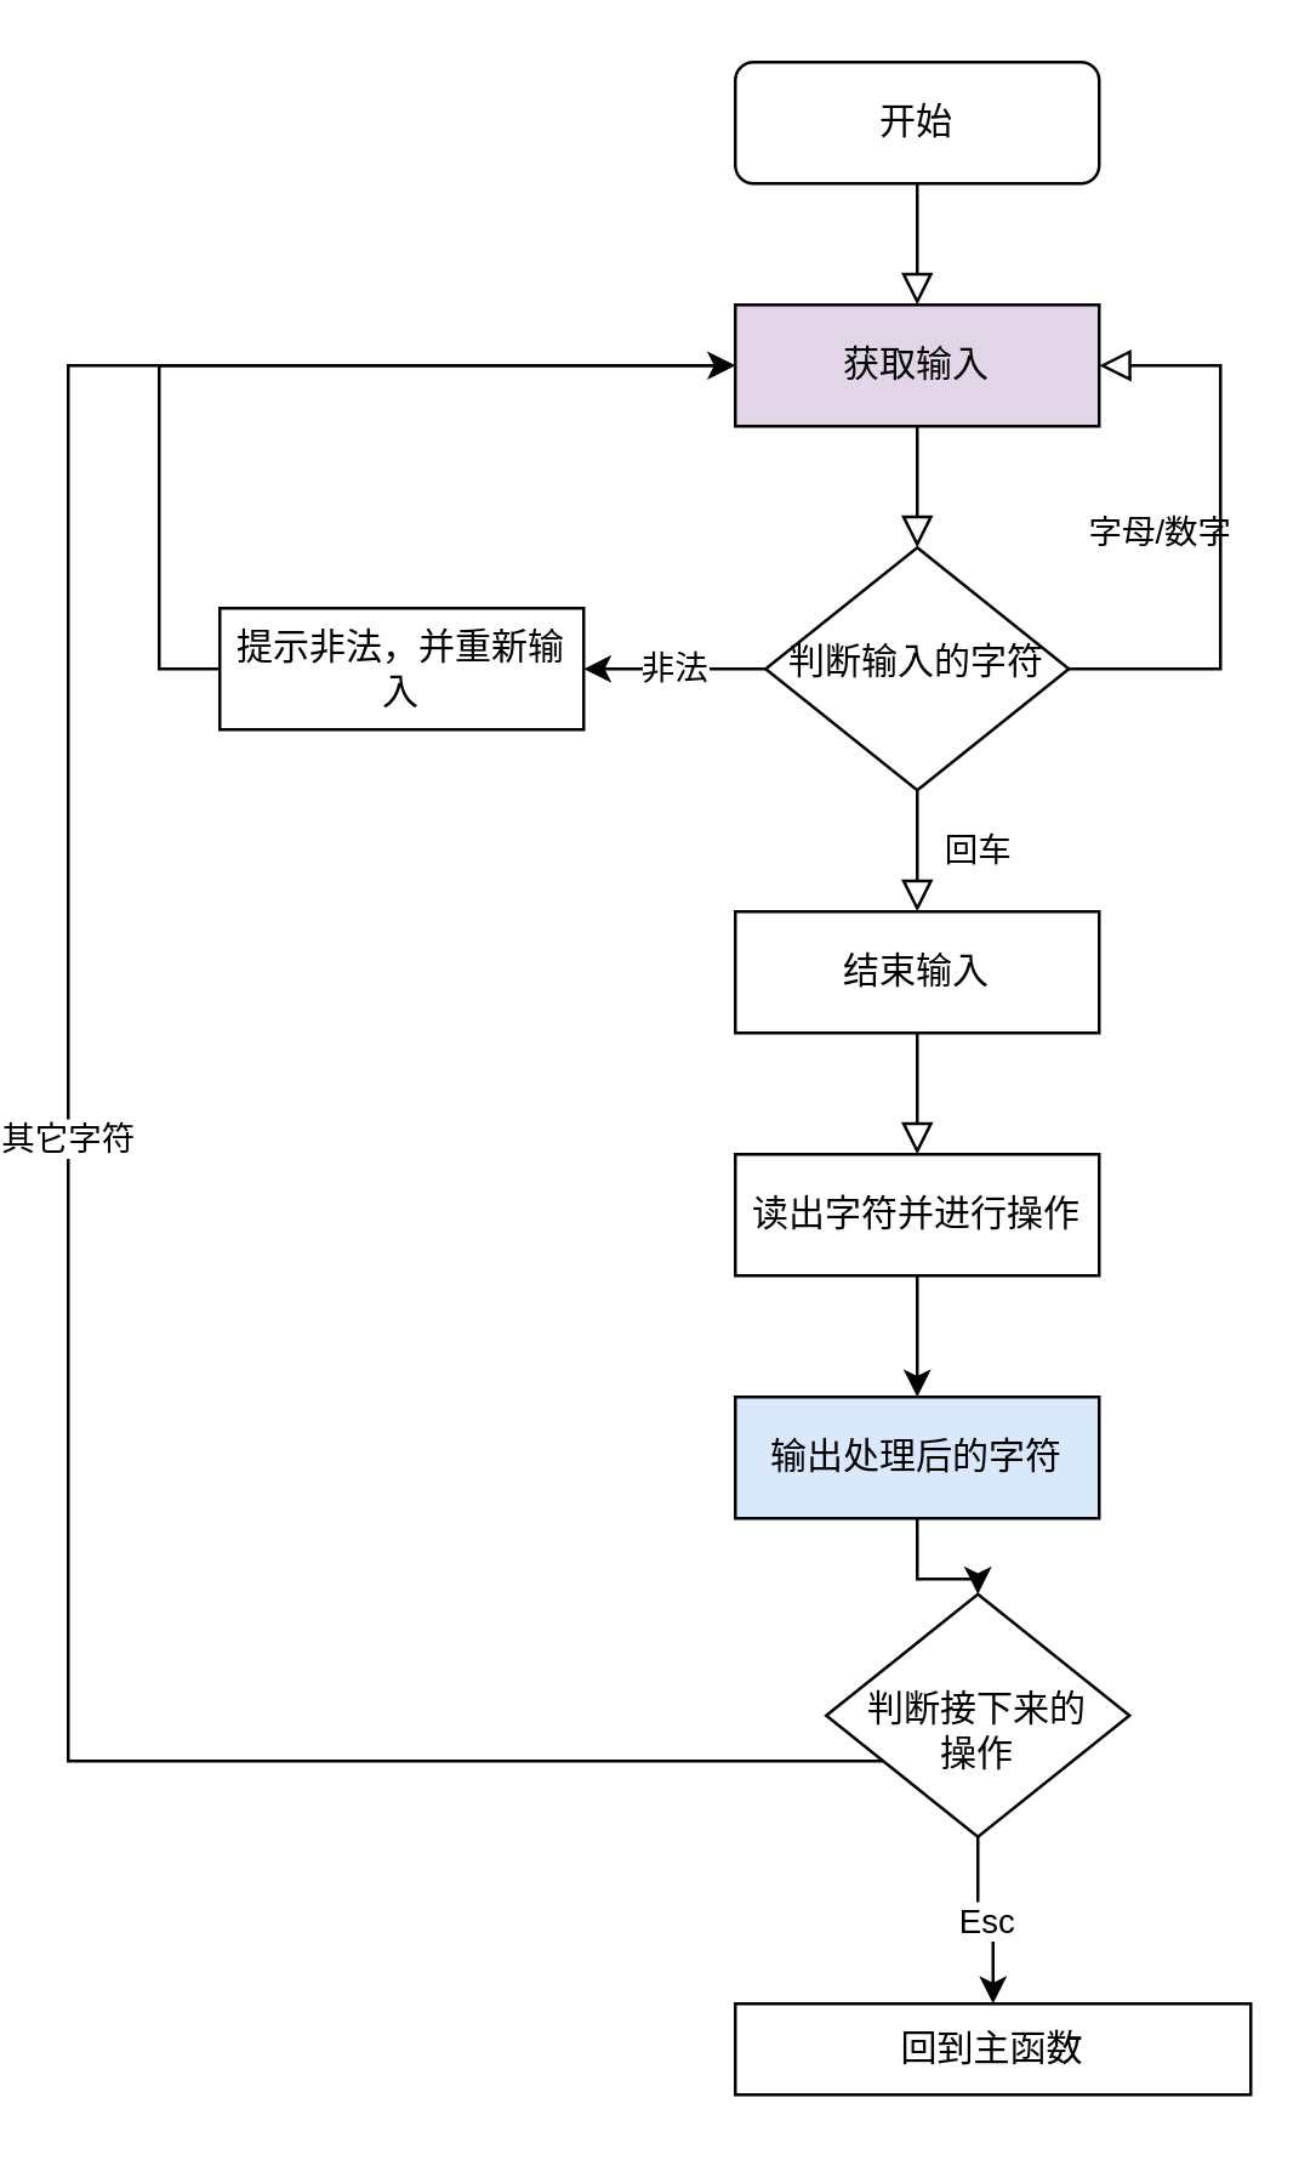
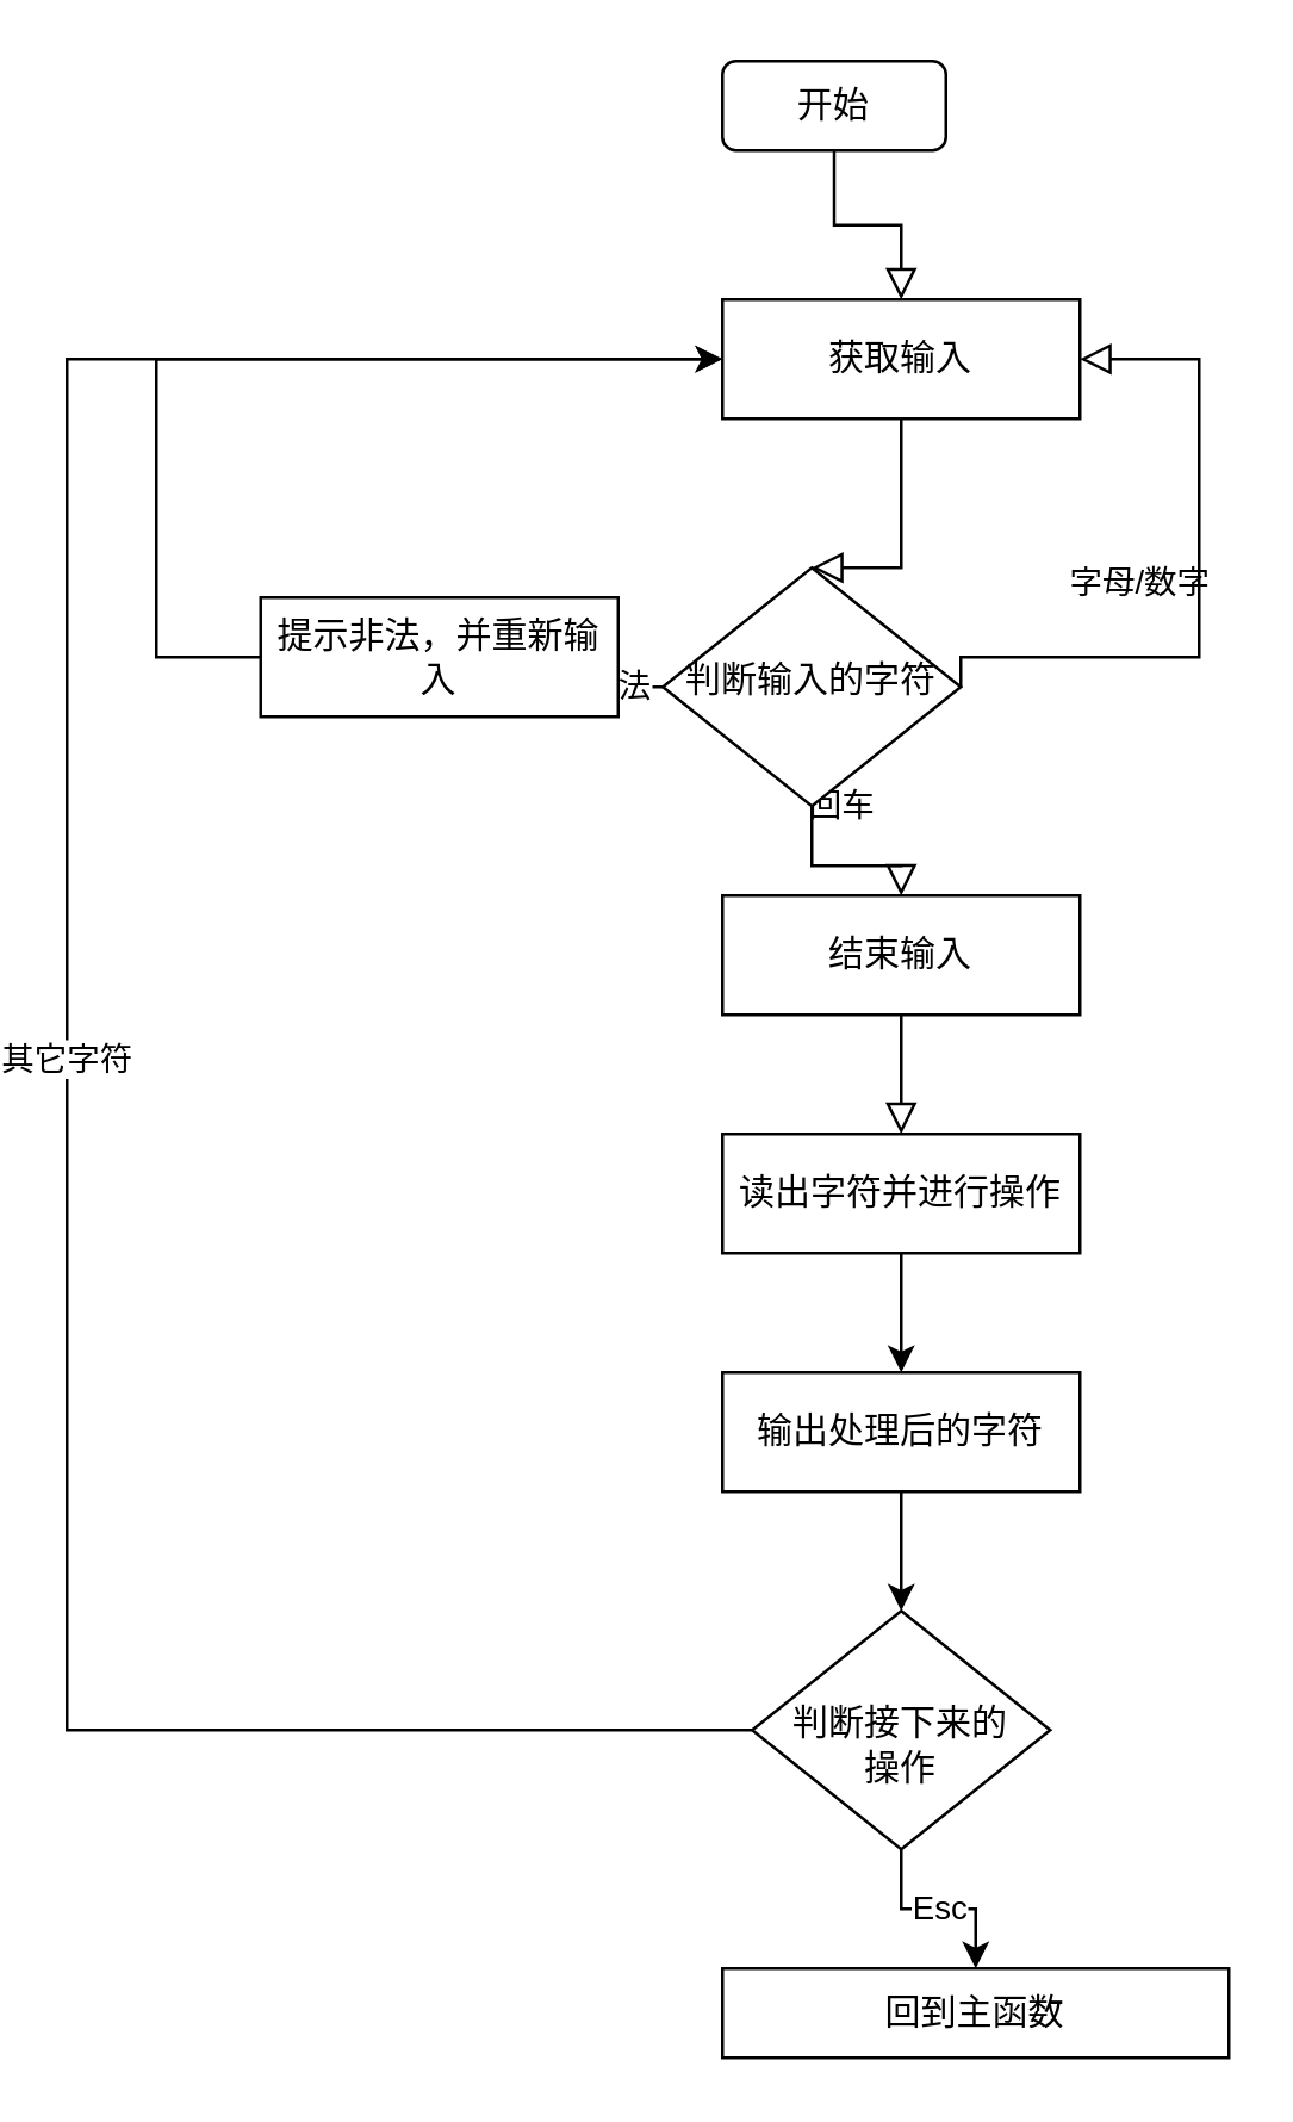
- <mxCell id="3" value="开始" style="rounded=1;whiteSpace=wrap;html=1;fontSize=12;glass=0;strokeWidth=1;shadow=0;" parent="1" vertex="1"><mxGeometry x="240" y="20" width="120" height="40" as="geometry" /></mxCell>
+ <mxCell id="3" value="开始" style="rounded=1;whiteSpace=wrap;html=1;fontSize=12;glass=0;strokeWidth=1;shadow=0;" parent="1" vertex="1"><mxGeometry x="240" y="20" width="75" height="30" as="geometry" /></mxCell>
- <mxCell id="8" value="获取输入" style="rounded=0;whiteSpace=wrap;html=1;fillColor=#e1d5e7;" parent="1" vertex="1"><mxGeometry x="240" y="100" width="120" height="40" as="geometry" /></mxCell>
+ <mxCell id="8" value="获取输入" style="rounded=0;whiteSpace=wrap;html=1;" parent="1" vertex="1"><mxGeometry x="240" y="100" width="120" height="40" as="geometry" /></mxCell>
- <mxCell id="13" value="提示非法，并重新输入" style="rounded=0;whiteSpace=wrap;html=1;" vertex="1" parent="1"><mxGeometry x="70" y="200" width="120" height="40" as="geometry" /></mxCell>
+ <mxCell id="13" value="提示非法，并重新输入" style="rounded=0;whiteSpace=wrap;html=1;" vertex="1" parent="1"><mxGeometry x="85" y="200" width="120" height="40" as="geometry" /></mxCell>
- <mxCell id="7" value="判断输入的字符" style="rhombus;whiteSpace=wrap;html=1;shadow=0;fontFamily=Helvetica;fontSize=12;align=center;strokeWidth=1;spacing=6;spacingTop=-4;" parent="1" vertex="1"><mxGeometry x="250" y="180" width="100" height="80" as="geometry" /></mxCell>
+ <mxCell id="7" value="判断输入的字符" style="rhombus;whiteSpace=wrap;html=1;shadow=0;fontFamily=Helvetica;fontSize=12;align=center;strokeWidth=1;spacing=6;spacingTop=-4;" parent="1" vertex="1"><mxGeometry x="220" y="190" width="100" height="80" as="geometry" /></mxCell>
- <mxCell id="17" value="输出处理后的字符" style="rounded=0;whiteSpace=wrap;html=1;fillColor=#dae8fc;" vertex="1" parent="1"><mxGeometry x="240" y="460" width="120" height="40" as="geometry" /></mxCell>
+ <mxCell id="17" value="输出处理后的字符" style="rounded=0;whiteSpace=wrap;html=1;" vertex="1" parent="1"><mxGeometry x="240" y="460" width="120" height="40" as="geometry" /></mxCell>
- <mxCell id="20" value="&lt;br&gt;判断接下来的&lt;br&gt;操作" style="rhombus;whiteSpace=wrap;html=1;shadow=0;fontFamily=Helvetica;fontSize=12;align=center;strokeWidth=1;spacing=6;spacingTop=-4;" vertex="1" parent="1"><mxGeometry x="270" y="525" width="100" height="80" as="geometry" /></mxCell>
+ <mxCell id="20" value="&lt;br&gt;判断接下来的&lt;br&gt;操作" style="rhombus;whiteSpace=wrap;html=1;shadow=0;fontFamily=Helvetica;fontSize=12;align=center;strokeWidth=1;spacing=6;spacingTop=-4;" vertex="1" parent="1"><mxGeometry x="250" y="540" width="100" height="80" as="geometry" /></mxCell>
